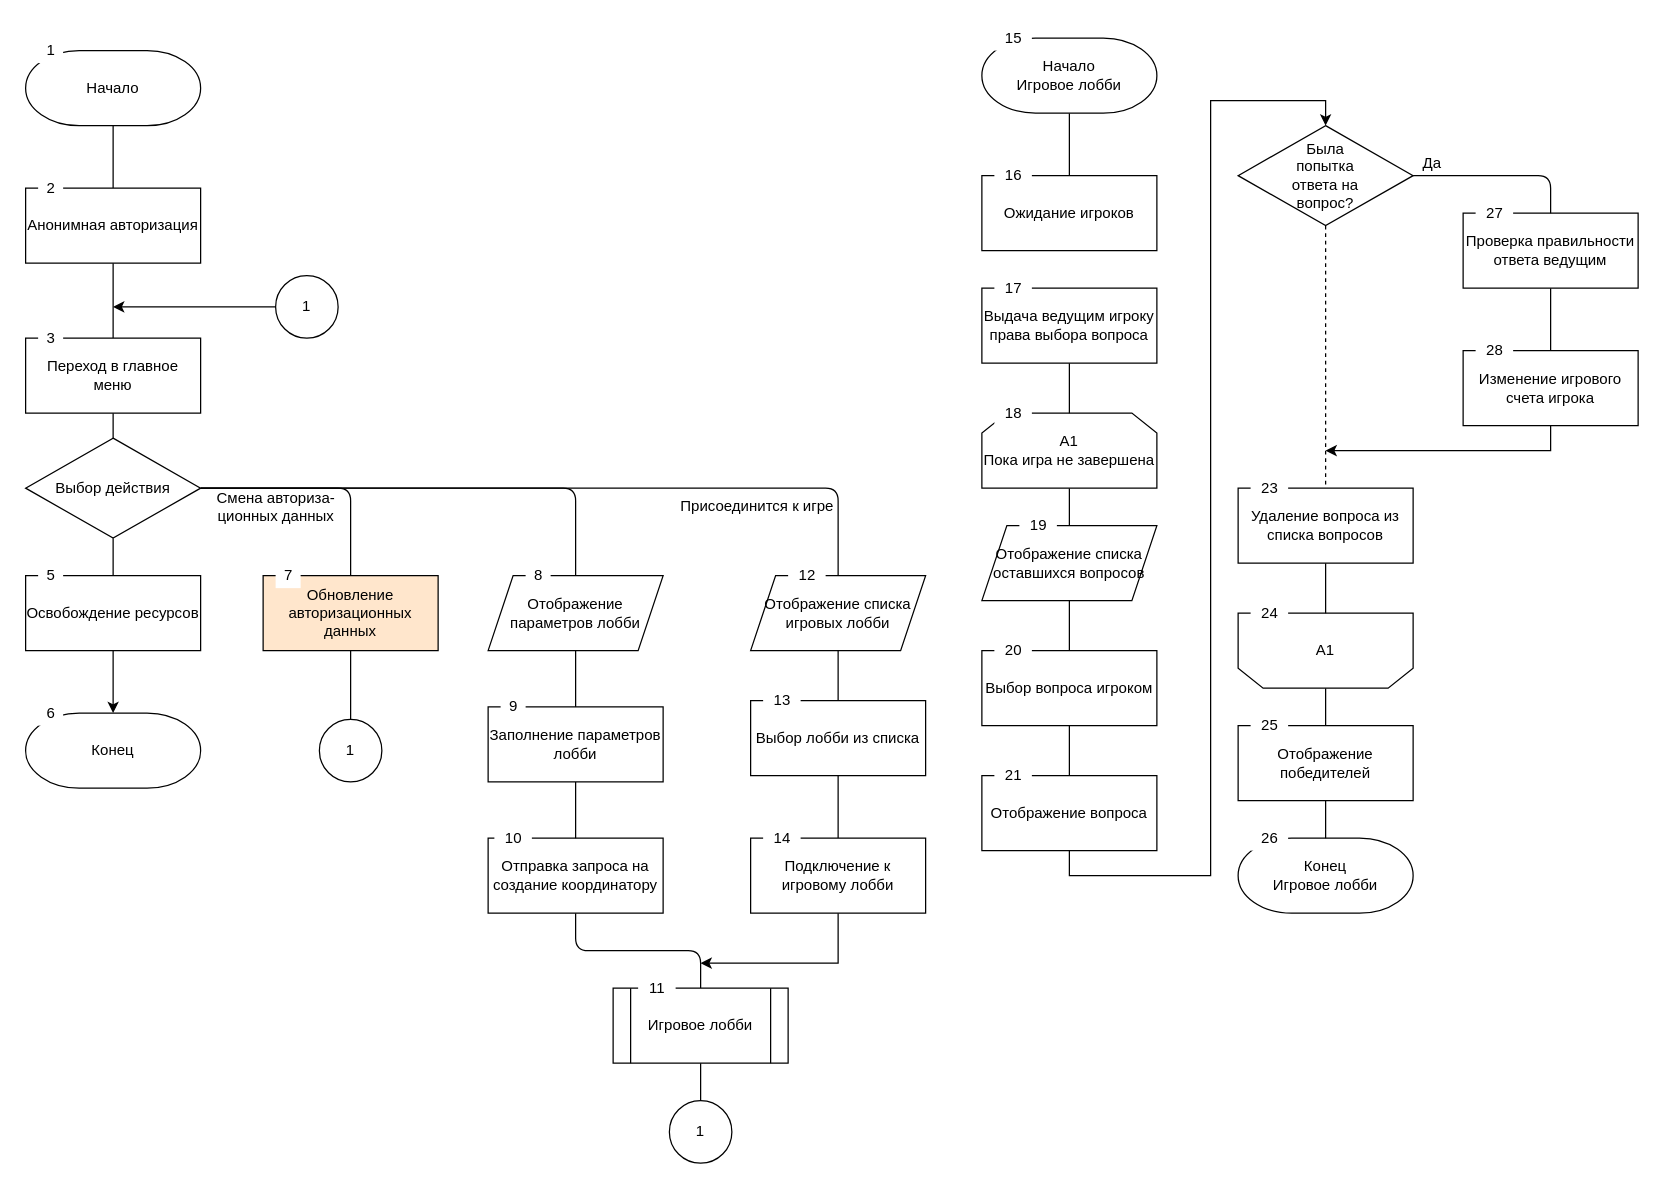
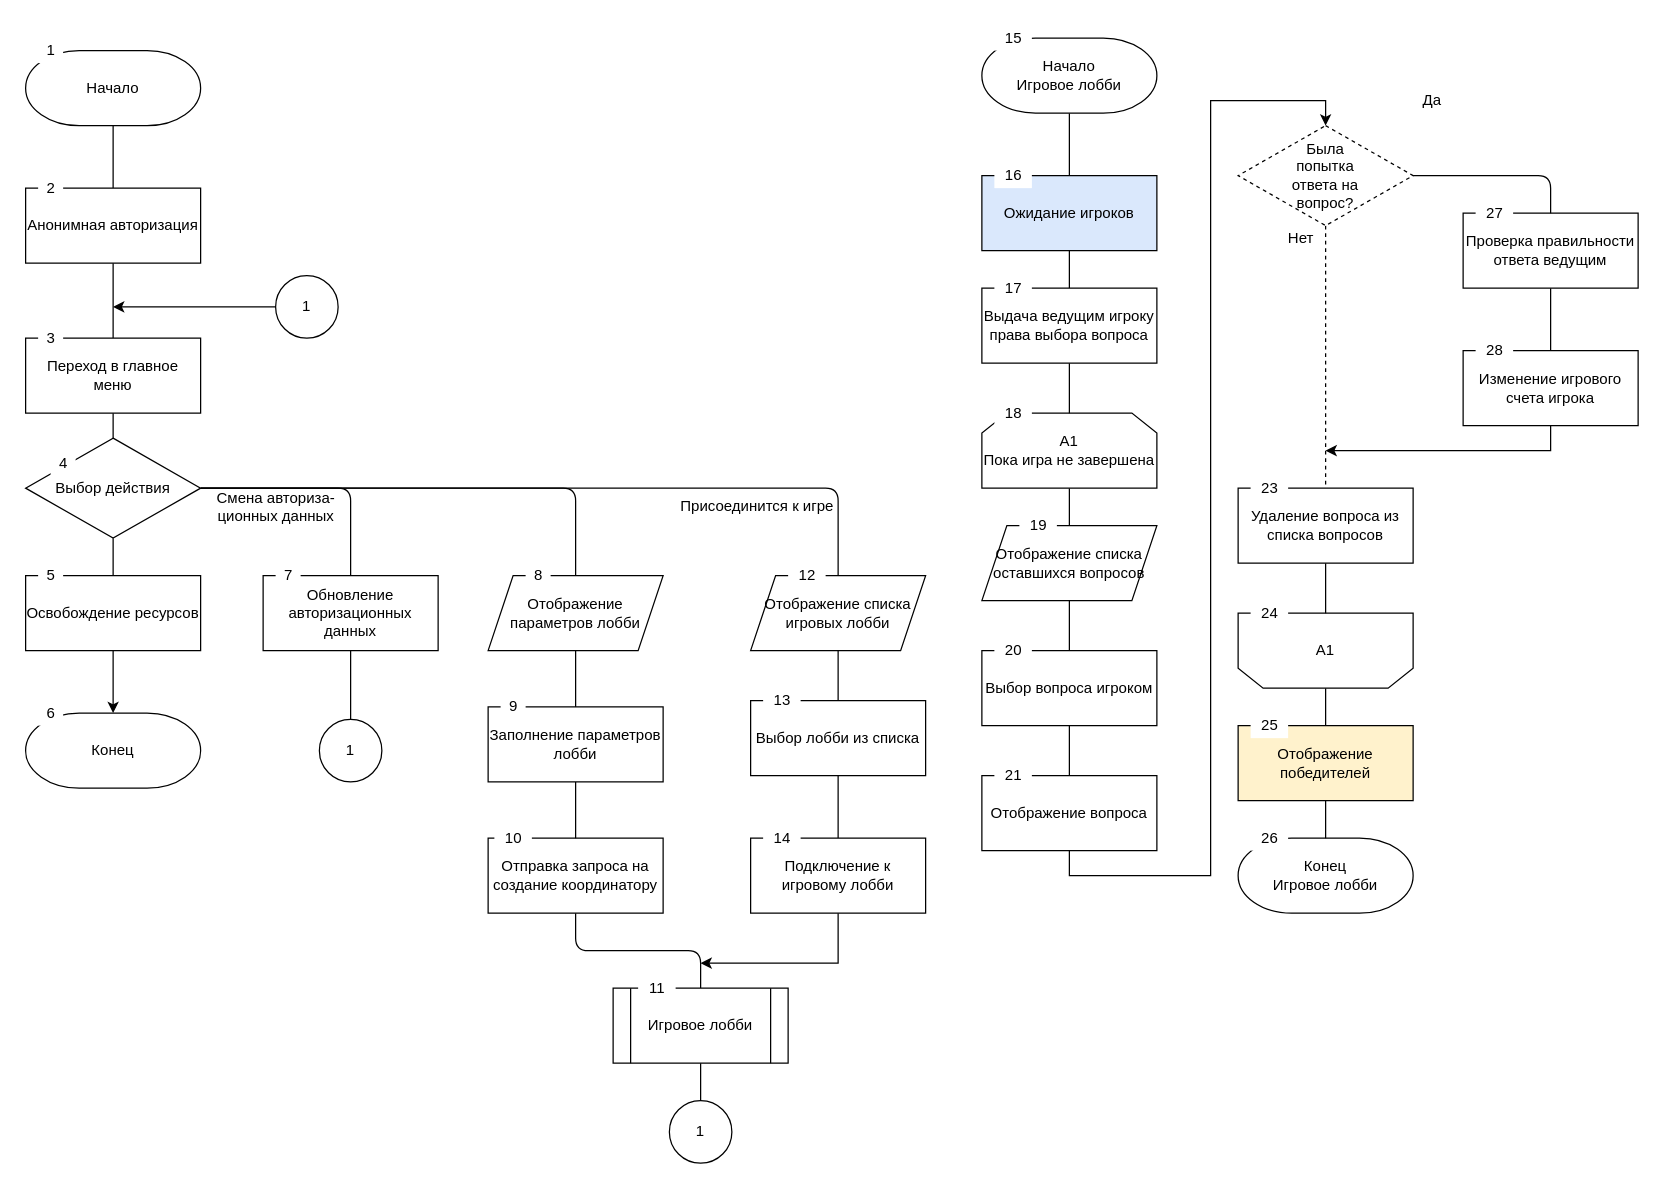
- <mxCell id="91" value="Да" style="text;html=1;align=center;verticalAlign=middle;resizable=0;points=[];autosize=1;" parent="1" vertex="1"><mxGeometry x="1130" y="120" width="30" height="20" as="geometry" /></mxCell>
+ <mxCell id="91" value="Да" style="text;html=1;align=center;verticalAlign=middle;resizable=0;points=[];autosize=1;" parent="1" vertex="1"><mxGeometry x="1130" y="70" width="30" height="20" as="geometry" /></mxCell>
- <mxCell id="60" value="Была &lt;br&gt;попытка &lt;br&gt;ответа на &lt;br&gt;вопрос?" style="rhombus;whiteSpace=wrap;html=1;strokeWidth=1;" parent="1" vertex="1"><mxGeometry x="990" y="100" width="140" height="80" as="geometry" /></mxCell>
+ <mxCell id="60" value="Была &lt;br&gt;попытка &lt;br&gt;ответа на &lt;br&gt;вопрос?" style="rhombus;whiteSpace=wrap;html=1;strokeWidth=1;dashed=1;" parent="1" vertex="1"><mxGeometry x="990" y="100" width="140" height="80" as="geometry" /></mxCell>
- <mxCell id="41" value="Ожидание игроков" style="rounded=0;whiteSpace=wrap;html=1;" parent="1" vertex="1"><mxGeometry x="785" y="140" width="140" height="60" as="geometry" /></mxCell>
+ <mxCell id="41" value="Ожидание игроков" style="rounded=0;whiteSpace=wrap;html=1;fillColor=#dae8fc;" parent="1" vertex="1"><mxGeometry x="785" y="140" width="140" height="60" as="geometry" /></mxCell>
+ <mxCell id="90" value="Нет" style="text;html=1;align=center;verticalAlign=middle;resizable=0;points=[];autosize=1;" parent="1" vertex="1"><mxGeometry x="1020" y="180" width="40" height="20" as="geometry" /></mxCell>
+ <mxCell id="40" style="edgeStyle=orthogonalEdgeStyle;rounded=1;orthogonalLoop=1;jettySize=auto;html=1;entryX=0.5;entryY=0;entryDx=0;entryDy=0;endArrow=none;" parent="1" source="41" target="57" edge="1"><mxGeometry relative="1" as="geometry" /></mxCell>
+ <mxCell id="66" value="4" style="text;html=1;align=center;verticalAlign=middle;resizable=0;points=[];autosize=1;fillColor=#ffffff;" parent="1" vertex="1"><mxGeometry x="40" y="360" width="20" height="20" as="geometry" /></mxCell>
- <mxCell id="14" value="Обновление авторизационных данных" style="rounded=0;whiteSpace=wrap;html=1;fillColor=#ffe6cc;" parent="1" vertex="1"><mxGeometry x="210" y="460" width="140" height="60" as="geometry" /></mxCell>
+ <mxCell id="14" value="Обновление авторизационных данных" style="rounded=0;whiteSpace=wrap;html=1;" parent="1" vertex="1"><mxGeometry x="210" y="460" width="140" height="60" as="geometry" /></mxCell>
- <mxCell id="93" value="Отображение победителей" style="rounded=0;whiteSpace=wrap;html=1;" parent="1" vertex="1"><mxGeometry x="990" y="580" width="140" height="60" as="geometry" /></mxCell>
+ <mxCell id="93" value="Отображение победителей" style="rounded=0;whiteSpace=wrap;html=1;fillColor=#fff2cc;" parent="1" vertex="1"><mxGeometry x="990" y="580" width="140" height="60" as="geometry" /></mxCell>
